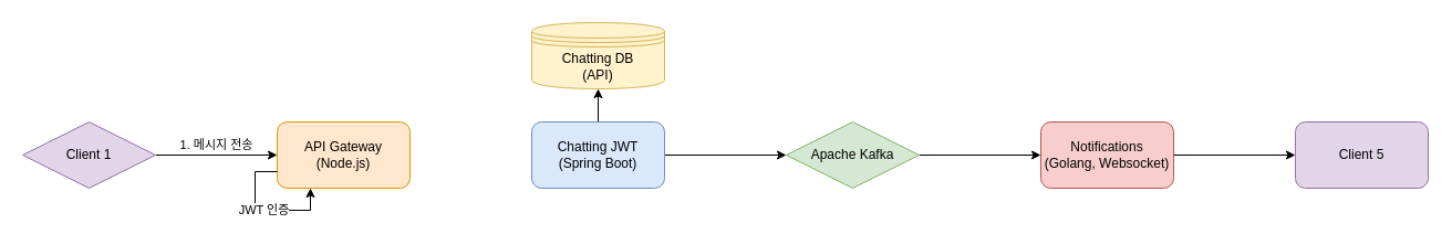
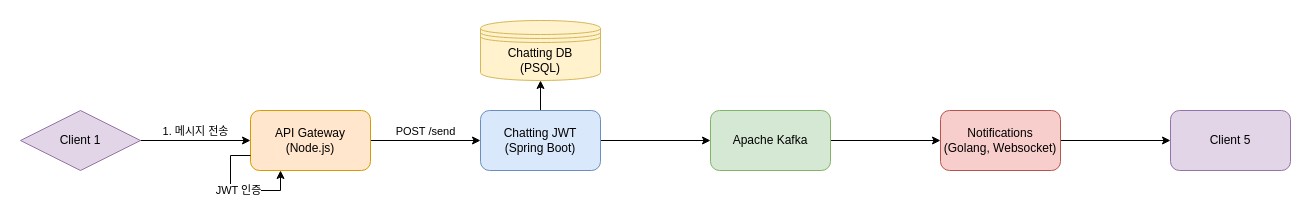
- <mxCell id="10" value="Chatting DB&lt;br&gt;(API)" style="shape=datastore;whiteSpace=wrap;html=1;fillColor=#fff2cc;strokeColor=#d6b656;" vertex="1" parent="1"><mxGeometry x="480" y="20" width="120" height="60" as="geometry" /></mxCell>
+ <mxCell id="10" value="Chatting DB&lt;br&gt;(PSQL)" style="shape=datastore;whiteSpace=wrap;html=1;fillColor=#fff2cc;strokeColor=#d6b656;" vertex="1" parent="1"><mxGeometry x="480" y="20" width="120" height="60" as="geometry" /></mxCell>
+ <mxCell id="4" value="POST /send" style="edgeStyle=orthogonalEdgeStyle;rounded=0;orthogonalLoop=1;jettySize=auto;html=1;exitX=1;exitY=0.5;exitDx=0;exitDy=0;entryX=0;entryY=0.5;entryDx=0;entryDy=0;labelPosition=center;verticalLabelPosition=top;align=center;verticalAlign=bottom;" edge="1" parent="1" source="5" target="8"><mxGeometry relative="1" as="geometry" /></mxCell>
- <mxCell id="12" value="Apache Kafka" style="rhombus;whiteSpace=wrap;html=1;fillColor=#d5e8d4;strokeColor=#82b366;" vertex="1" parent="1"><mxGeometry x="710" y="110" width="120" height="60" as="geometry" /></mxCell>
+ <mxCell id="12" value="Apache Kafka" style="rounded=1;whiteSpace=wrap;html=1;fillColor=#d5e8d4;strokeColor=#82b366;" vertex="1" parent="1"><mxGeometry x="710" y="110" width="120" height="60" as="geometry" /></mxCell>
